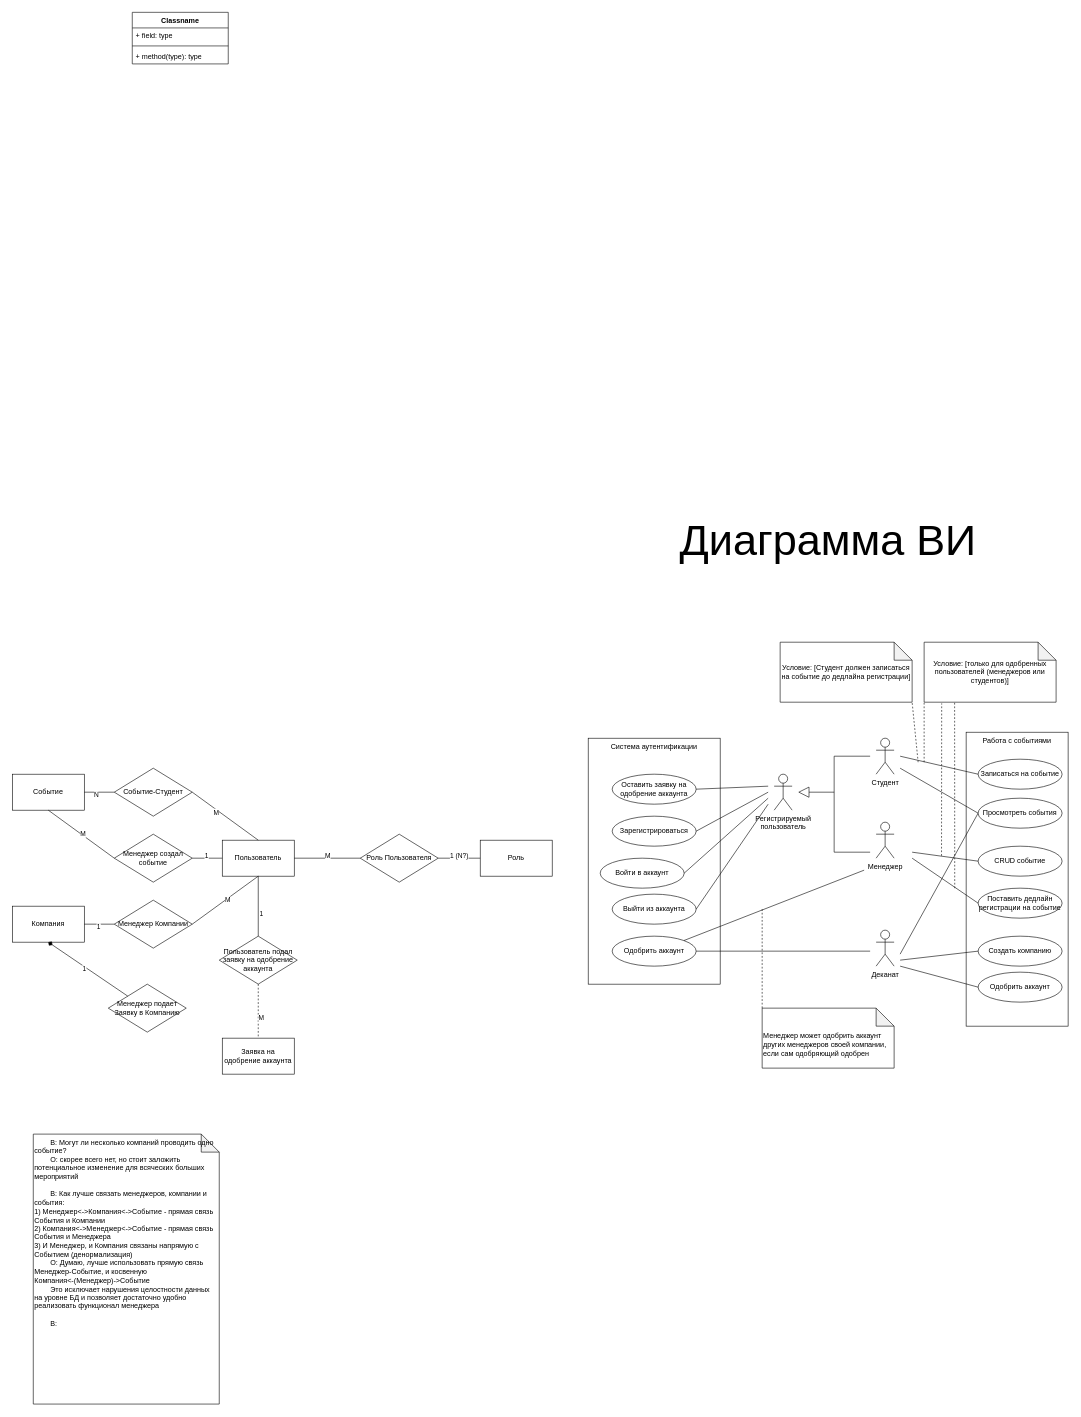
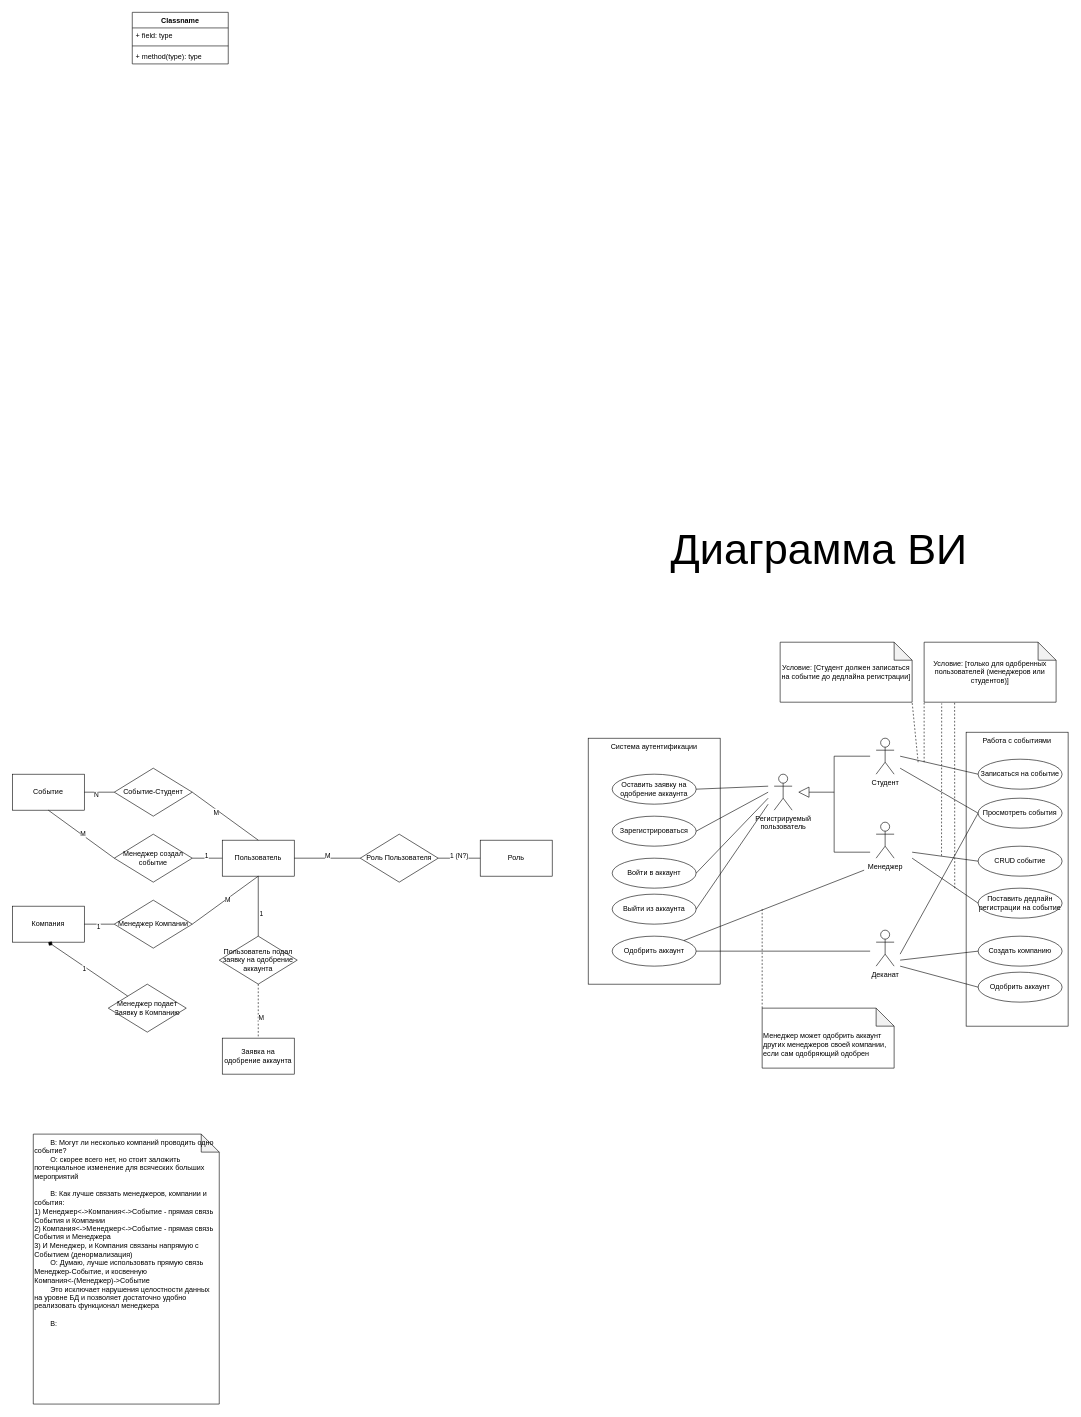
- <mxCell id="62" value="Диаграмма ВИ" style="text;html=1;align=center;verticalAlign=middle;whiteSpace=wrap;rounded=0;fontSize=72;" parent="1" vertex="1"><mxGeometry x="1125" y="825" width="510" height="150" as="geometry" /></mxCell>
+ <mxCell id="62" value="Диаграмма ВИ" style="text;html=1;align=center;verticalAlign=middle;whiteSpace=wrap;rounded=0;fontSize=72;" parent="1" vertex="1"><mxGeometry x="1110" y="840" width="510" height="150" as="geometry" /></mxCell>
- <mxCell id="34" value="Войти в аккаунт" style="ellipse;whiteSpace=wrap;html=1;" parent="1" vertex="1"><mxGeometry x="1000" y="1430" width="140" height="50" as="geometry" /></mxCell>
+ <mxCell id="34" value="Войти в аккаунт" style="ellipse;whiteSpace=wrap;html=1;" parent="1" vertex="1"><mxGeometry x="1020" y="1430" width="140" height="50" as="geometry" /></mxCell>
